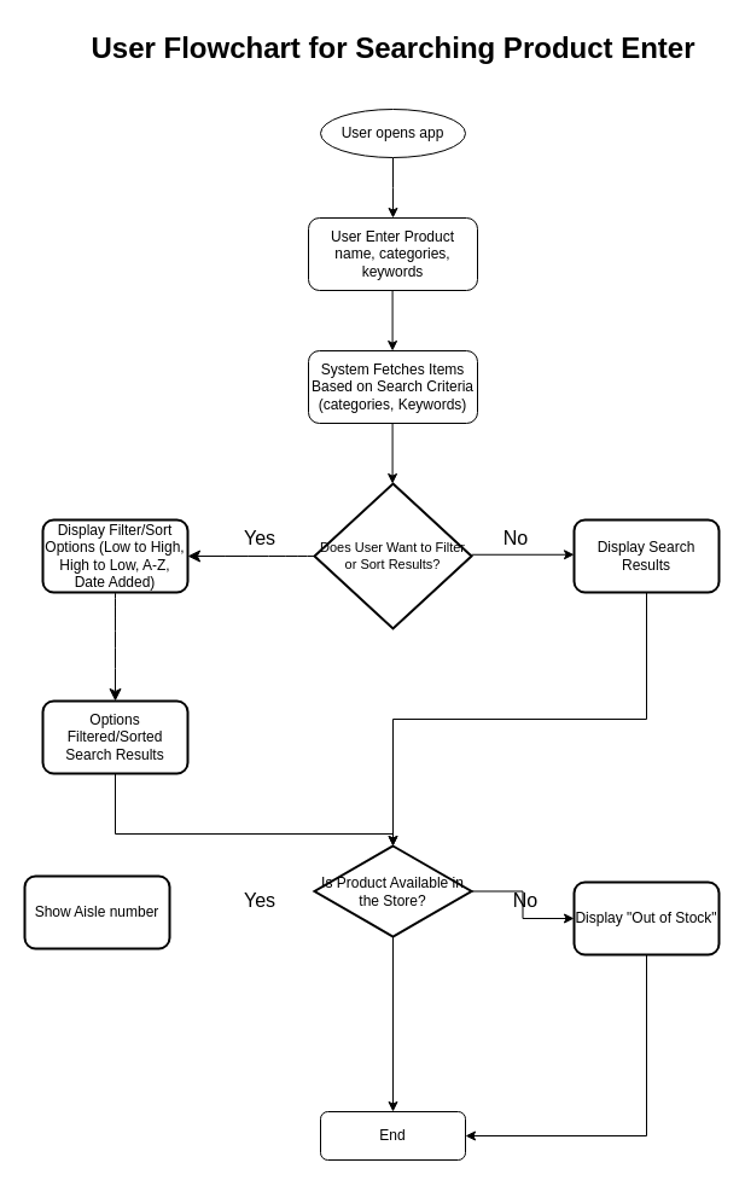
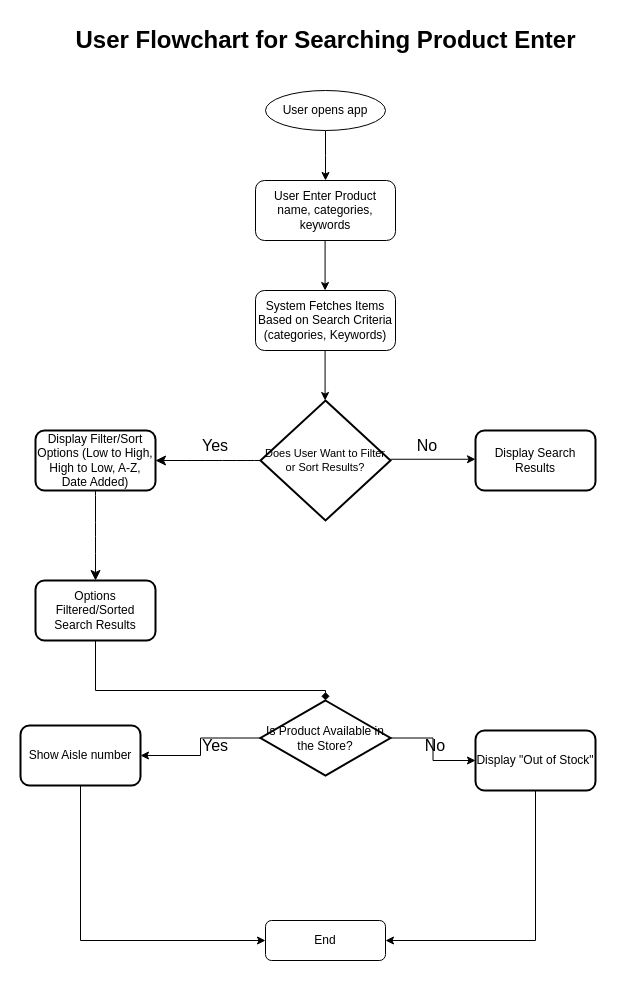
- <mxCell id="27" value="" style="endArrow=classic;html=1;rounded=0;exitX=0.5;exitY=1;exitDx=0;exitDy=0;entryX=0.5;entryY=0;entryDx=0;entryDy=0;entryPerimeter=0;edgeStyle=orthogonalEdgeStyle;" parent="1" source="15" target="21" edge="1"><mxGeometry width="50" height="50" relative="1" as="geometry"><mxPoint x="385" y="670" as="sourcePoint" /><mxPoint x="385" y="640" as="targetPoint" /></mxGeometry></mxCell>
- <mxCell id="18" value="" style="endArrow=classic;html=1;rounded=0;exitX=0.5;exitY=1;exitDx=0;exitDy=0;entryX=0.5;entryY=0;entryDx=0;entryDy=0;entryPerimeter=0;edgeStyle=orthogonalEdgeStyle;" parent="1" source="17" target="21" edge="1"><mxGeometry width="50" height="50" relative="1" as="geometry"><mxPoint x="85" y="670" as="sourcePoint" /><mxPoint x="265" y="730" as="targetPoint" /><Array as="points"><mxPoint x="95" y="690" /><mxPoint x="325" y="690" /></Array></mxGeometry></mxCell>
+ <mxCell id="18" value="" style="endArrow=diamond;html=1;rounded=0;exitX=0.5;exitY=1;exitDx=0;exitDy=0;entryX=0.5;entryY=0;entryDx=0;entryDy=0;entryPerimeter=0;edgeStyle=orthogonalEdgeStyle;" parent="1" source="17" target="21" edge="1"><mxGeometry width="50" height="50" relative="1" as="geometry"><mxPoint x="85" y="670" as="sourcePoint" /><mxPoint x="265" y="730" as="targetPoint" /><Array as="points"><mxPoint x="95" y="690" /><mxPoint x="325" y="690" /></Array></mxGeometry></mxCell>
- <mxCell id="19" value="" style="edgeStyle=orthogonalEdgeStyle;rounded=0;orthogonalLoop=1;jettySize=auto;html=1;" parent="1" source="21" target="28" edge="1"><mxGeometry relative="1" as="geometry" /></mxCell>
+ <mxCell id="19" value="" style="edgeStyle=orthogonalEdgeStyle;rounded=0;orthogonalLoop=1;jettySize=auto;html=1;" parent="1" source="21" target="22" edge="1"><mxGeometry relative="1" as="geometry" /></mxCell>
+ <mxCell id="30" value="" style="endArrow=classic;html=1;rounded=0;exitX=0.5;exitY=1;exitDx=0;exitDy=0;entryX=0;entryY=0.5;entryDx=0;entryDy=0;edgeStyle=orthogonalEdgeStyle;" parent="1" source="22" target="28" edge="1"><mxGeometry width="50" height="50" relative="1" as="geometry"><mxPoint x="295" y="860" as="sourcePoint" /><mxPoint x="285" y="880" as="targetPoint" /></mxGeometry></mxCell>
